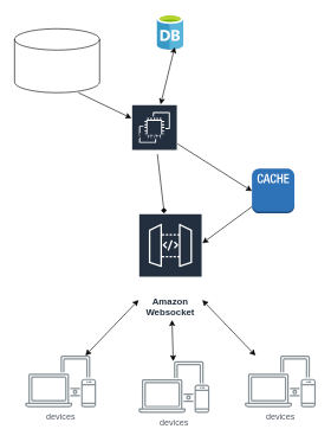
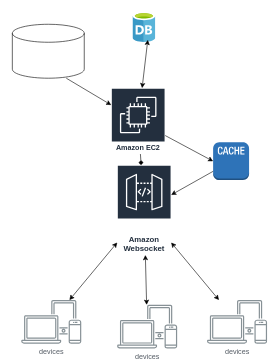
- <mxCell id="3" value="&lt;font style=&quot;font-size: 12px;&quot;&gt;Amazon EC2&lt;/font&gt;" style="sketch=0;outlineConnect=0;fontColor=#232F3E;gradientColor=none;strokeColor=#ffffff;fillColor=#232F3E;dashed=0;verticalLabelPosition=middle;verticalAlign=bottom;align=center;html=1;whiteSpace=wrap;fontSize=10;fontStyle=1;spacing=3;shape=mxgraph.aws4.productIcon;prIcon=mxgraph.aws4.ec2;" parent="1" vertex="1"><mxGeometry x="185" y="146.5" width="65" height="70" as="geometry" /></mxCell>
+ <mxCell id="3" value="&lt;font style=&quot;font-size: 12px;&quot;&gt;Amazon EC2&lt;/font&gt;" style="sketch=0;outlineConnect=0;fontColor=#232F3E;gradientColor=none;strokeColor=#ffffff;fillColor=#232F3E;dashed=0;verticalLabelPosition=middle;verticalAlign=bottom;align=center;html=1;whiteSpace=wrap;fontSize=10;fontStyle=1;spacing=3;shape=mxgraph.aws4.productIcon;prIcon=mxgraph.aws4.ec2;" parent="1" vertex="1"><mxGeometry x="185" y="146.5" width="90" height="110" as="geometry" /></mxCell>
- <mxCell id="6" value="&lt;font style=&quot;font-size: 13px;&quot;&gt;Amazon Websocket&lt;br&gt;&lt;/font&gt;" style="sketch=0;outlineConnect=0;fontColor=#232F3E;gradientColor=none;strokeColor=#ffffff;fillColor=#232F3E;dashed=0;verticalLabelPosition=middle;verticalAlign=bottom;align=center;html=1;whiteSpace=wrap;fontSize=10;fontStyle=1;spacing=3;shape=mxgraph.aws4.productIcon;prIcon=mxgraph.aws4.api_gateway;" parent="1" vertex="1"><mxGeometry x="195" y="300" width="90" height="150" as="geometry" /></mxCell>
+ <mxCell id="6" value="&lt;font style=&quot;font-size: 13px;&quot;&gt;Amazon Websocket&lt;br&gt;&lt;/font&gt;" style="sketch=0;outlineConnect=0;fontColor=#232F3E;gradientColor=none;strokeColor=#ffffff;fillColor=#232F3E;dashed=0;verticalLabelPosition=middle;verticalAlign=bottom;align=center;html=1;whiteSpace=wrap;fontSize=10;fontStyle=1;spacing=3;shape=mxgraph.aws4.productIcon;prIcon=mxgraph.aws4.api_gateway;" parent="1" vertex="1"><mxGeometry x="195" y="275" width="90" height="150" as="geometry" /></mxCell>
